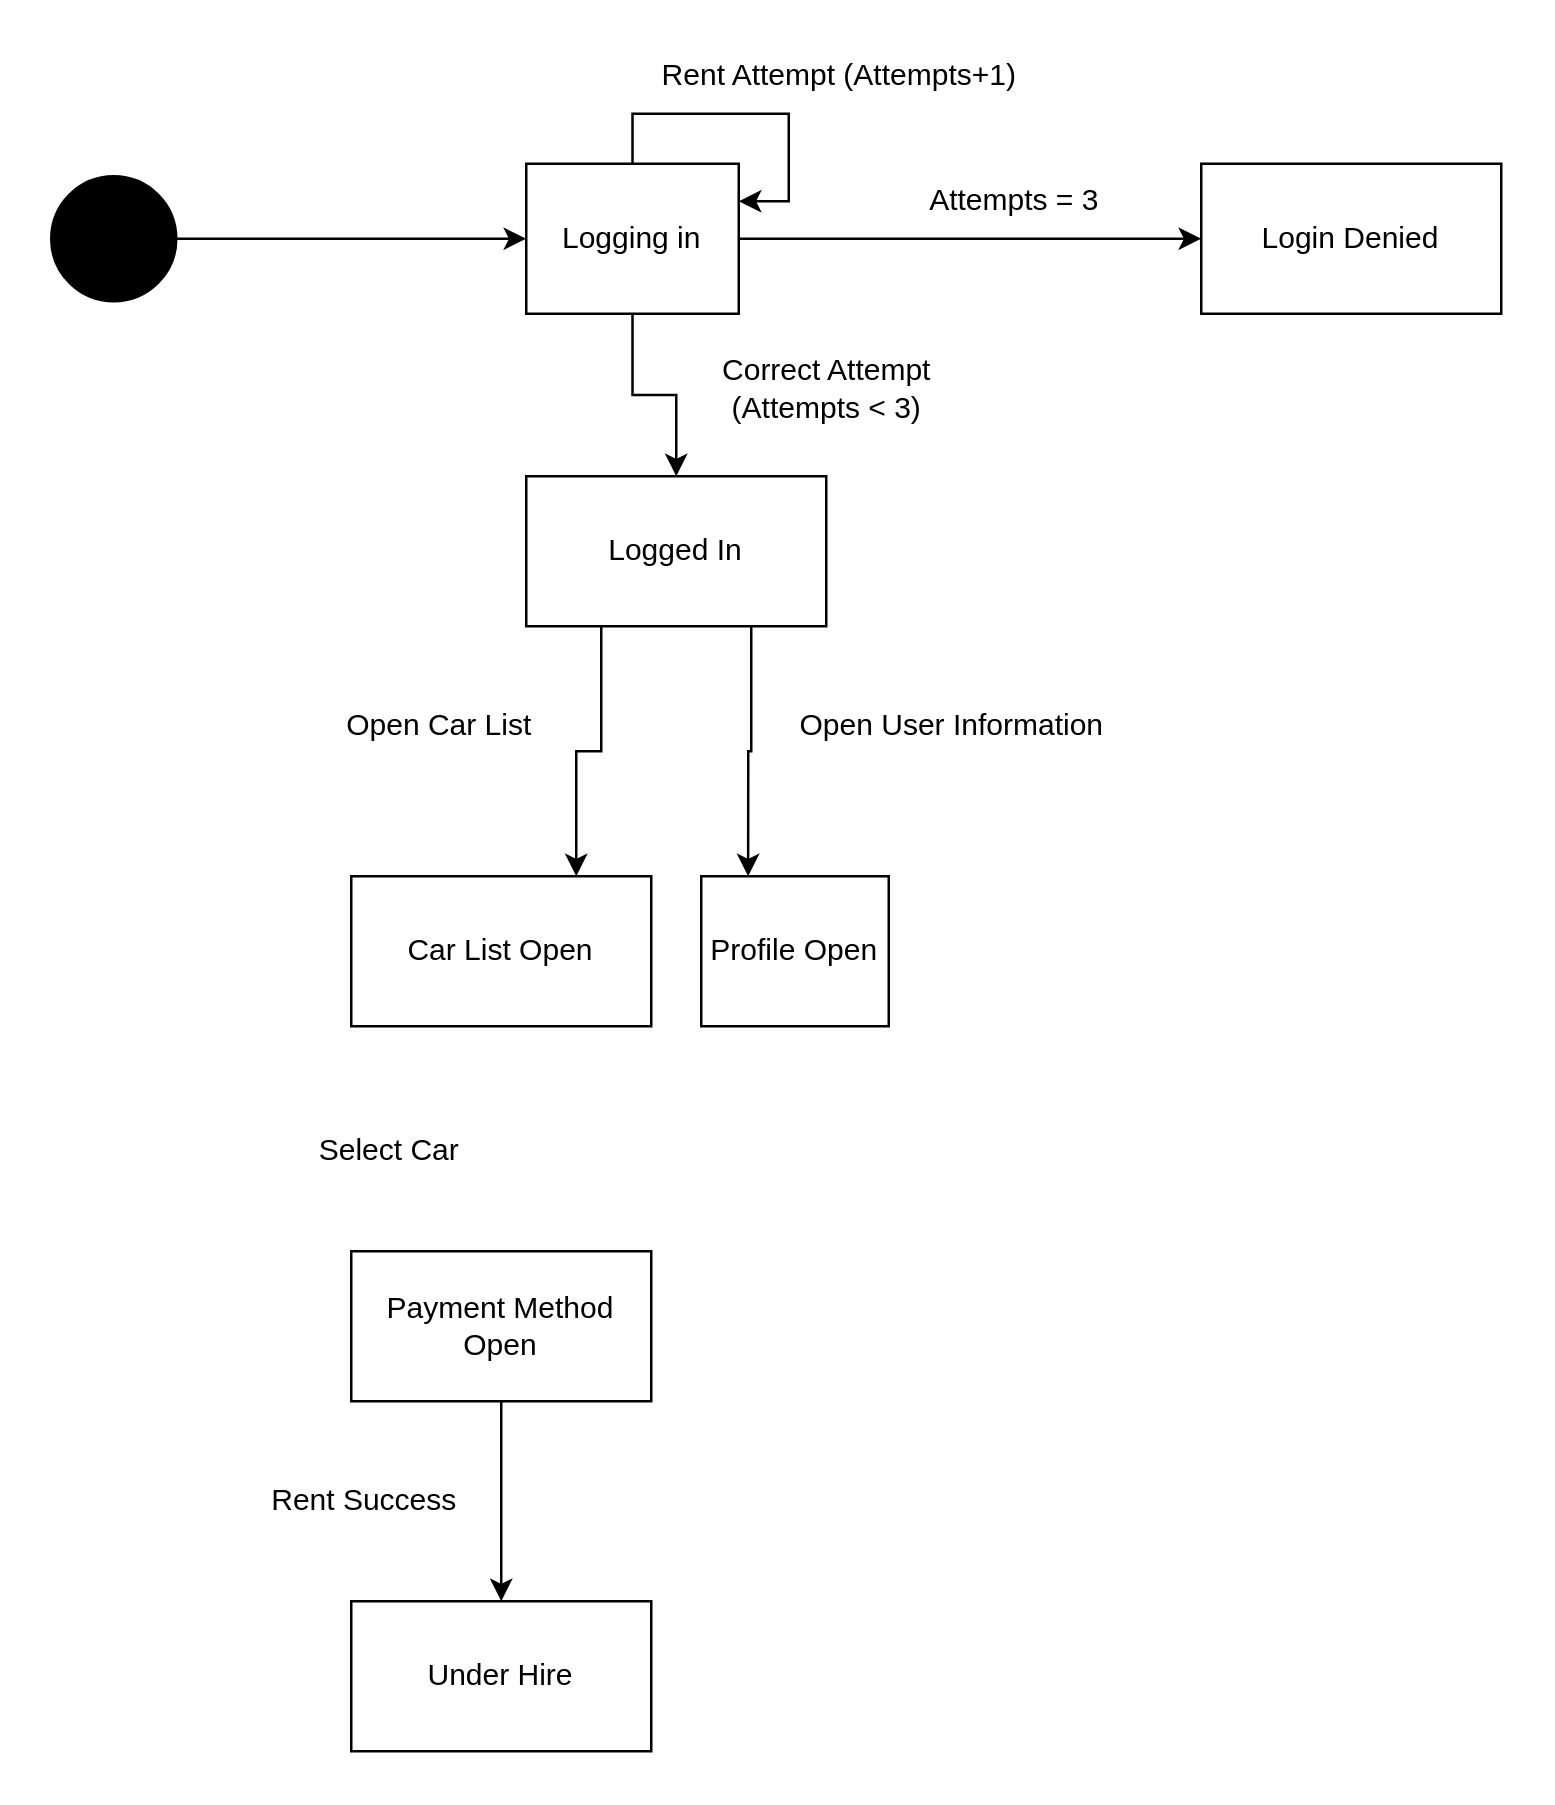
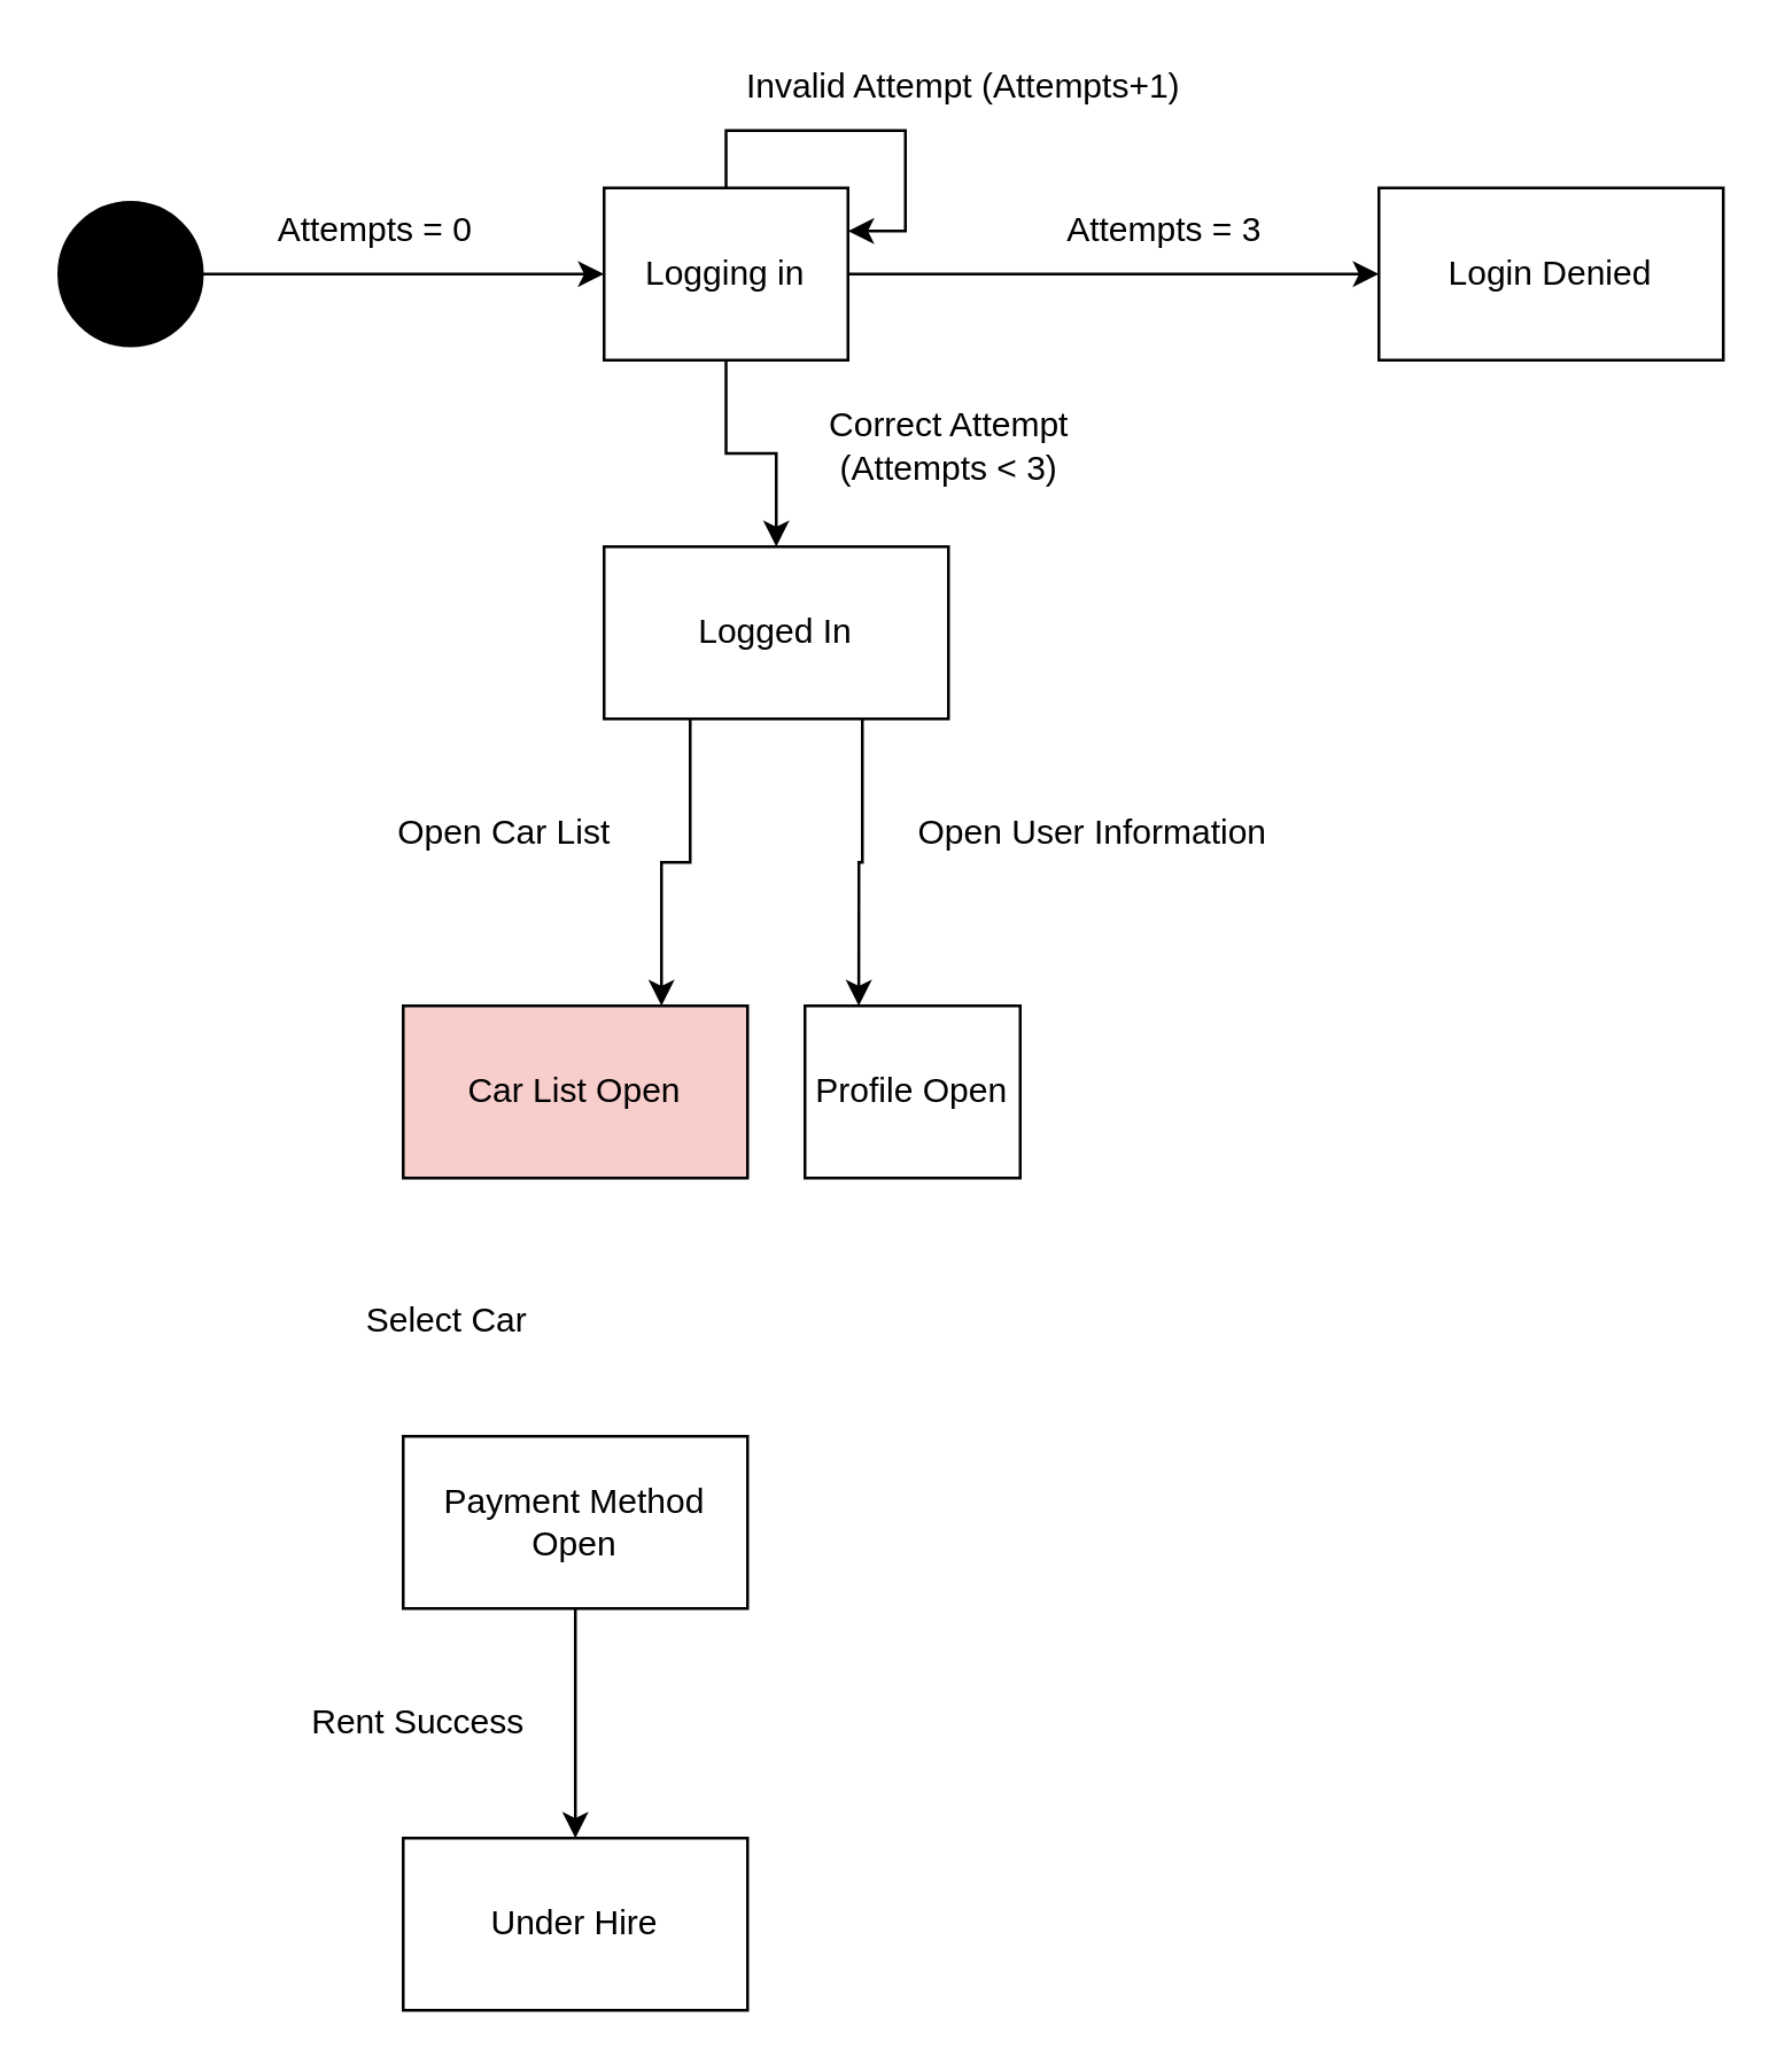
- <mxCell id="8" value="Rent Attempt (Attempts+1)" style="text;html=1;align=center;verticalAlign=middle;resizable=0;points=[];autosize=1;strokeColor=none;fillColor=none;" vertex="1" parent="1"><mxGeometry x="250" y="20" width="170" height="20" as="geometry" /></mxCell>
+ <mxCell id="8" value="Invalid Attempt (Attempts+1)" style="text;html=1;align=center;verticalAlign=middle;resizable=0;points=[];autosize=1;strokeColor=none;fillColor=none;" vertex="1" parent="1"><mxGeometry x="250" y="20" width="170" height="20" as="geometry" /></mxCell>
+ <mxCell id="7" value="Attempts = 0" style="text;html=1;align=center;verticalAlign=middle;resizable=0;points=[];autosize=1;strokeColor=none;fillColor=none;" vertex="1" parent="1"><mxGeometry x="90" y="70" width="80" height="20" as="geometry" /></mxCell>
- <mxCell id="16" value="Car List Open" style="whiteSpace=wrap;html=1;fillColor=#FFFFFF;" vertex="1" parent="1"><mxGeometry x="140" y="350" width="120" height="60" as="geometry" /></mxCell>
+ <mxCell id="16" value="Car List Open" style="whiteSpace=wrap;html=1;fillColor=#f8cecc;" vertex="1" parent="1"><mxGeometry x="140" y="350" width="120" height="60" as="geometry" /></mxCell>
